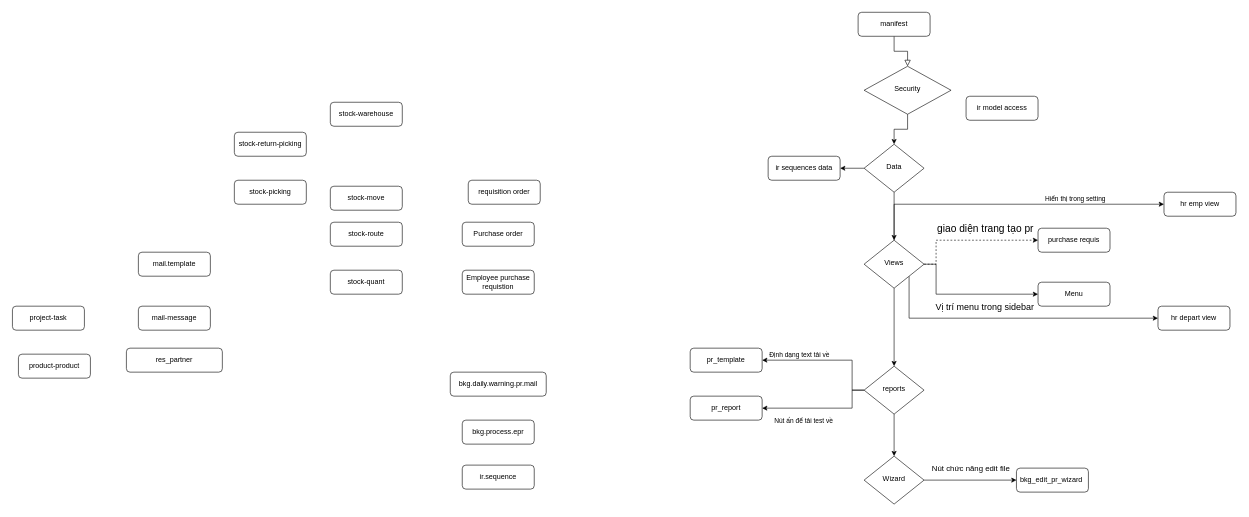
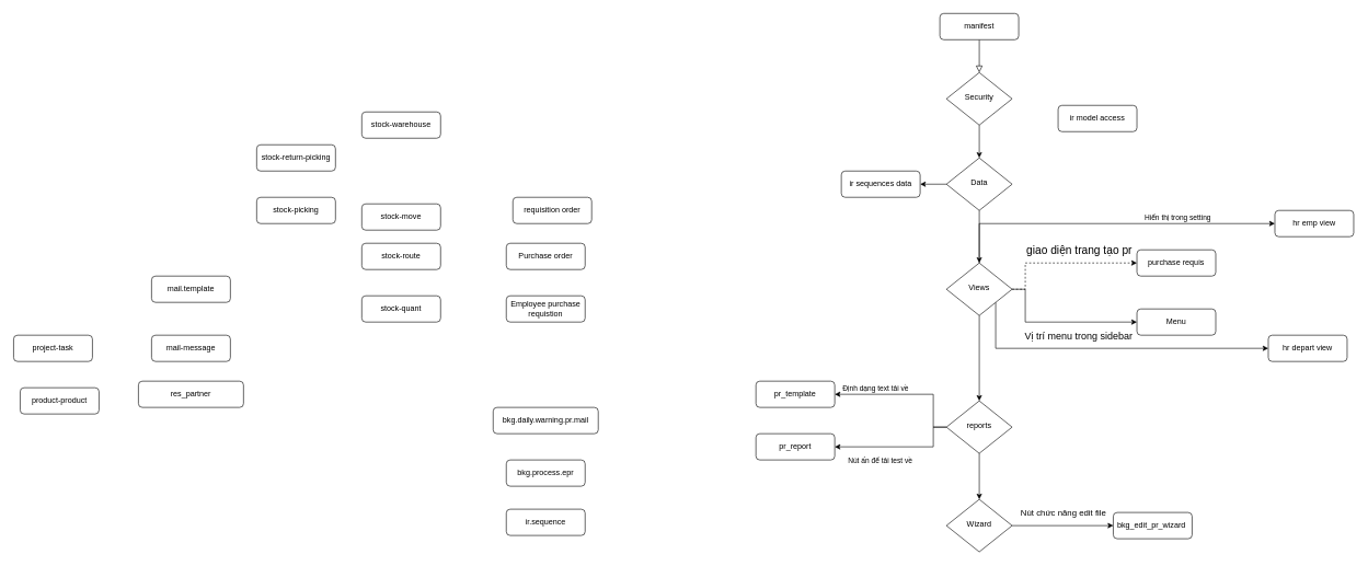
- <mxCell id="5" value="Security" style="rhombus;whiteSpace=wrap;html=1;shadow=0;fontFamily=Helvetica;fontSize=12;align=center;strokeWidth=1;spacing=6;spacingTop=-4;" parent="1" vertex="1"><mxGeometry x="1440" y="110" width="145" height="80" as="geometry" /></mxCell>
+ <mxCell id="5" value="Security" style="rhombus;whiteSpace=wrap;html=1;shadow=0;fontFamily=Helvetica;fontSize=12;align=center;strokeWidth=1;spacing=6;spacingTop=-4;" parent="1" vertex="1"><mxGeometry x="1440" y="110" width="100" height="80" as="geometry" /></mxCell>
